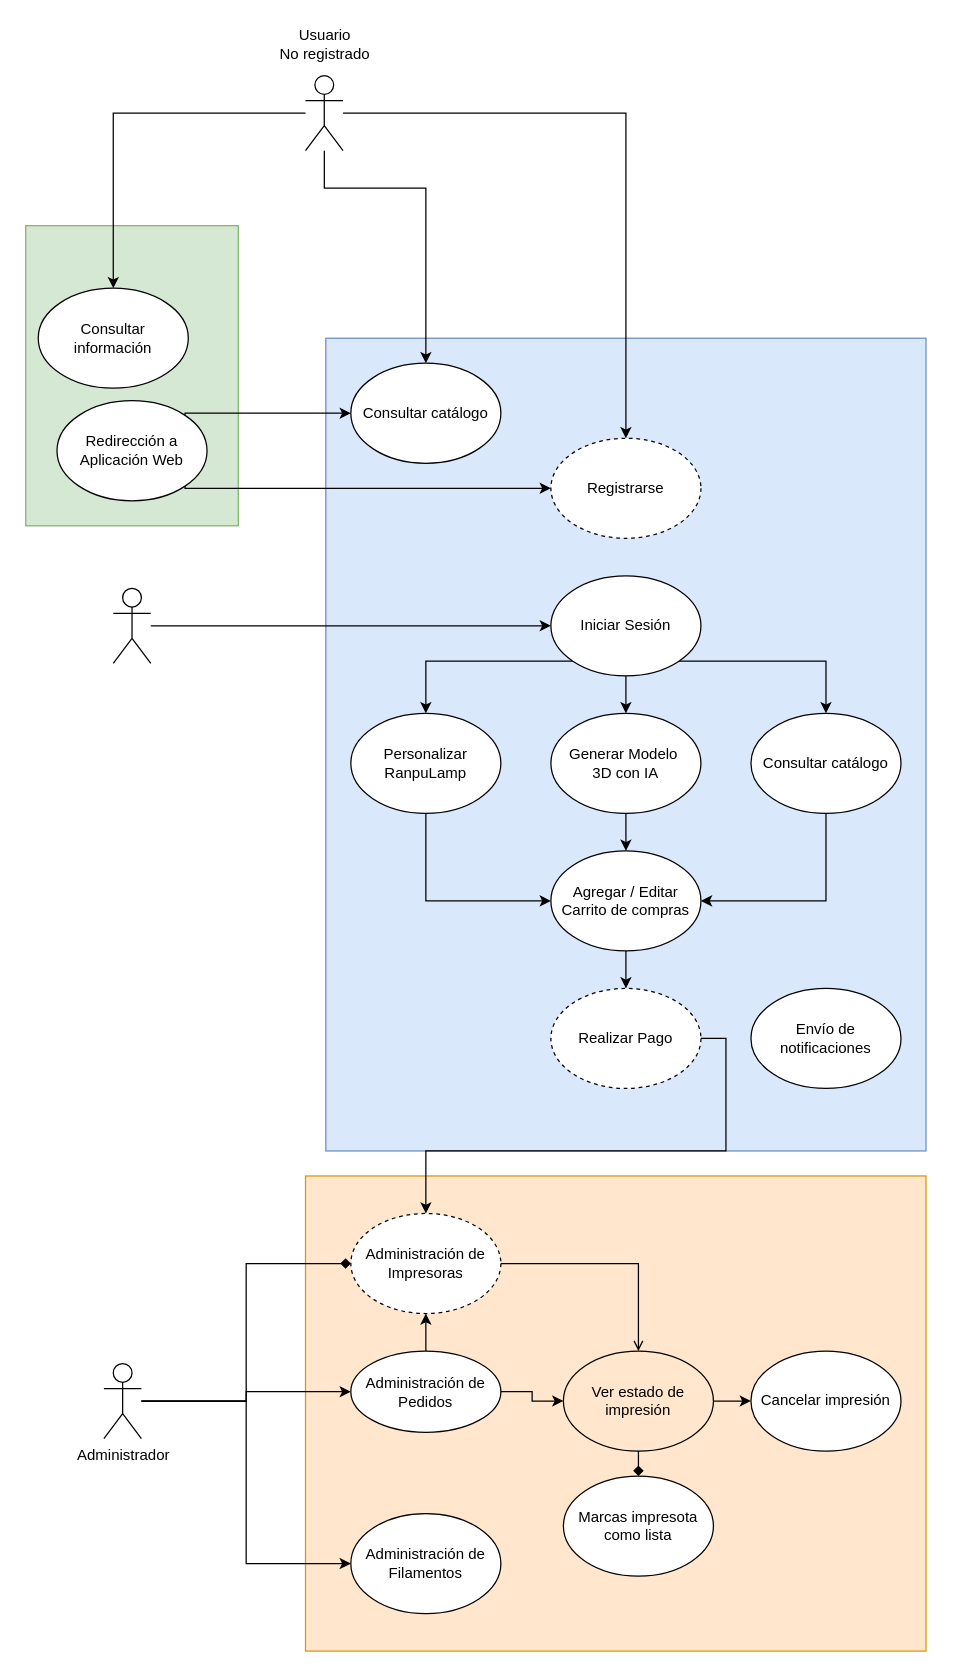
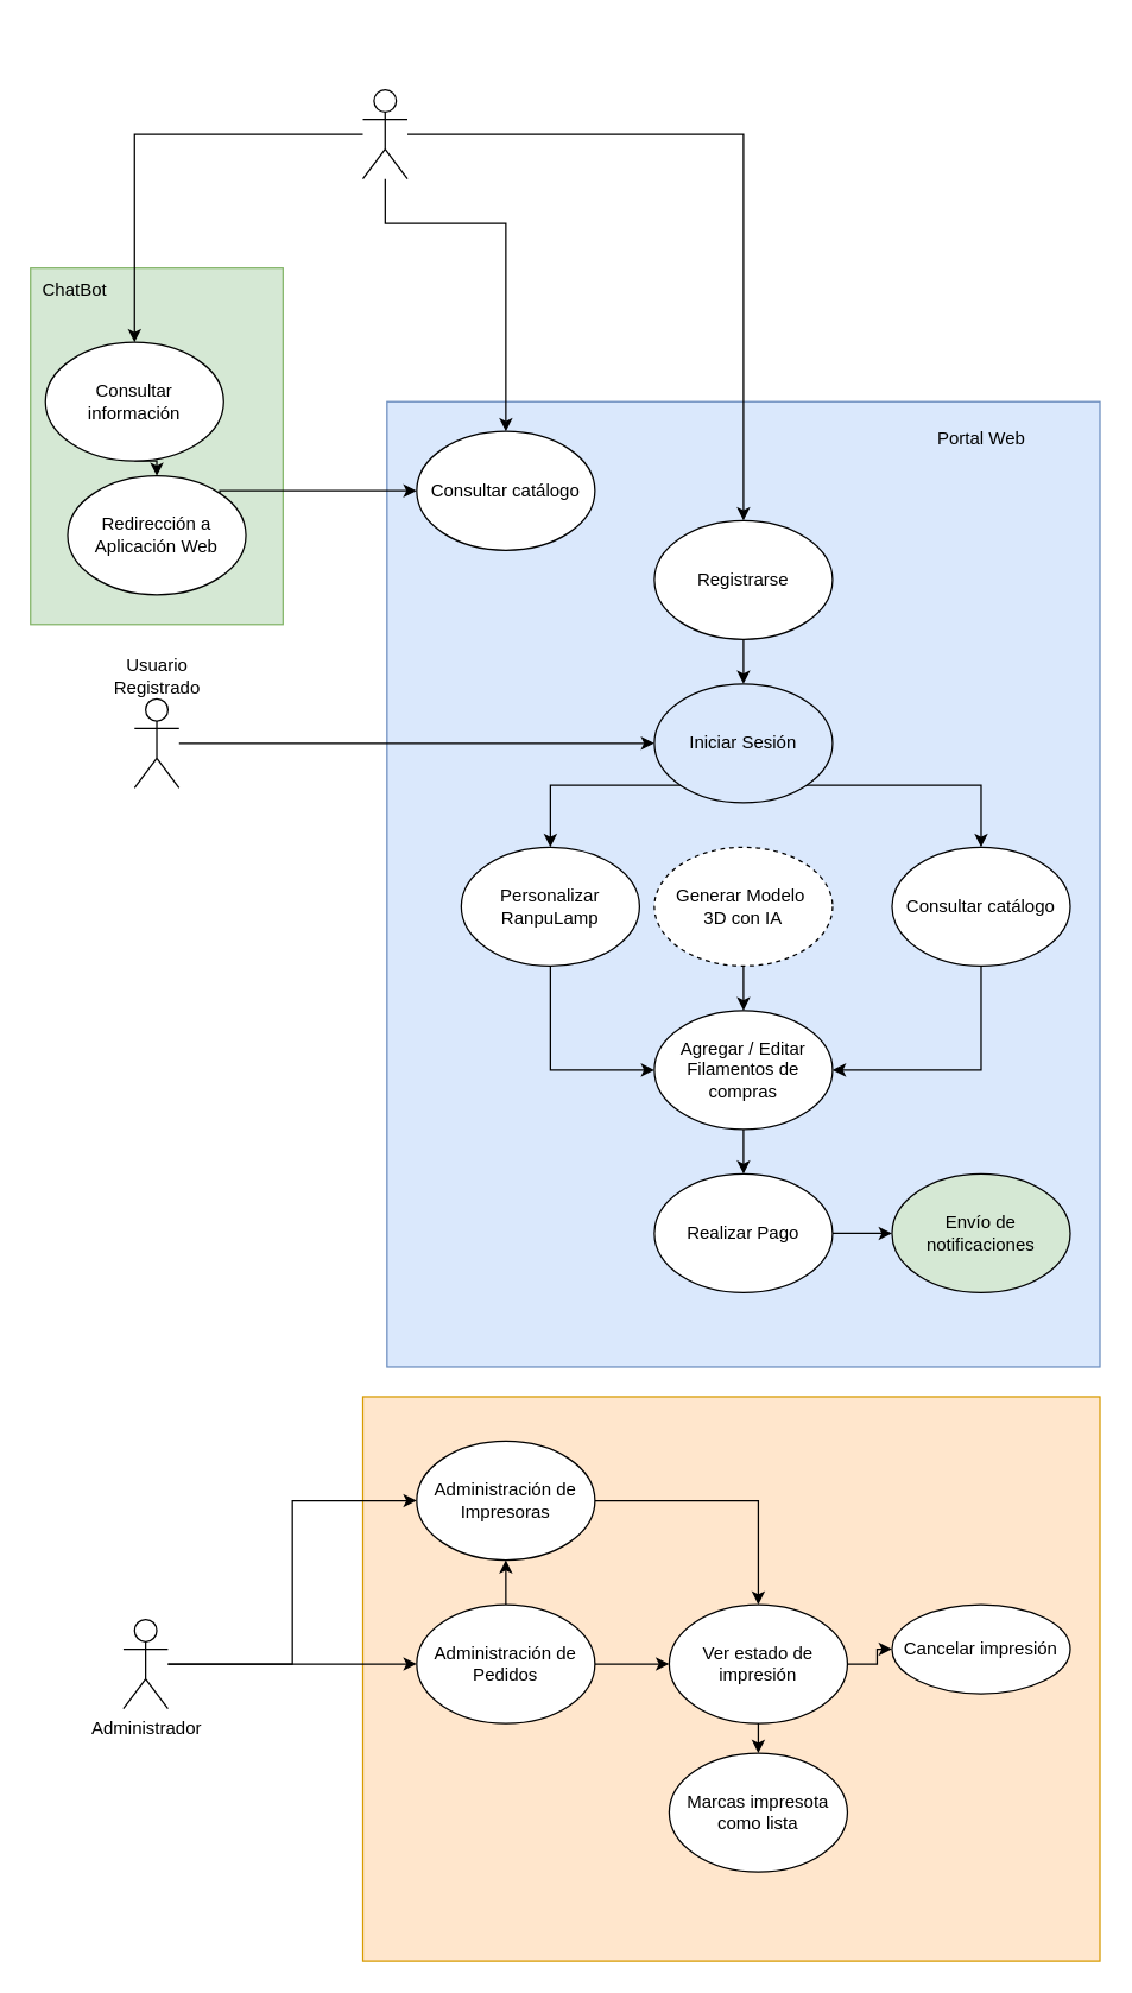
- <mxCell id="10" value="Usuario&lt;div&gt;No registrado&lt;/div&gt;" style="text;html=1;align=center;verticalAlign=middle;whiteSpace=wrap;rounded=0;" parent="1" vertex="1"><mxGeometry x="217.5" y="20" width="82.5" height="30" as="geometry" /></mxCell>
+ <mxCell id="25" value="ChatBot" style="text;html=1;align=center;verticalAlign=middle;whiteSpace=wrap;rounded=0;movable=1;resizable=1;rotatable=1;deletable=1;editable=1;locked=0;connectable=1;" parent="23" vertex="1"><mxGeometry width="60" height="30" as="geometry" /></mxCell>
+ <mxCell id="43" value="Portal Web" style="text;html=1;align=center;verticalAlign=middle;whiteSpace=wrap;rounded=0;container=0;" parent="1" vertex="1"><mxGeometry x="622.5" y="280" width="75" height="30" as="geometry" /></mxCell>
+ <mxCell id="26" style="edgeStyle=orthogonalEdgeStyle;rounded=0;orthogonalLoop=1;jettySize=auto;html=1;exitX=0.5;exitY=1;exitDx=0;exitDy=0;entryX=0.5;entryY=0;entryDx=0;entryDy=0;" parent="23" source="27" target="28" edge="1"><mxGeometry relative="1" as="geometry" /></mxCell>
- <mxCell id="50" style="edgeStyle=orthogonalEdgeStyle;rounded=0;orthogonalLoop=1;jettySize=auto;html=1;exitX=1;exitY=1;exitDx=0;exitDy=0;entryX=0;entryY=0.5;entryDx=0;entryDy=0;" parent="1" source="28" target="32" edge="1"><mxGeometry relative="1" as="geometry"><Array as="points"><mxPoint x="147" y="390" /></Array></mxGeometry></mxCell>
- <mxCell id="32" value="Registrarse" style="ellipse;whiteSpace=wrap;html=1;container=0;dashed=1;" parent="1" vertex="1"><mxGeometry x="440" y="350" width="120" height="80" as="geometry" /></mxCell>
+ <mxCell id="32" value="Registrarse" style="ellipse;whiteSpace=wrap;html=1;container=0;" parent="1" vertex="1"><mxGeometry x="440" y="350" width="120" height="80" as="geometry" /></mxCell>
+ <mxCell id="31" style="edgeStyle=orthogonalEdgeStyle;rounded=0;orthogonalLoop=1;jettySize=auto;html=1;exitX=0.5;exitY=1;exitDx=0;exitDy=0;entryX=0.5;entryY=0;entryDx=0;entryDy=0;" parent="1" source="32" target="47" edge="1"><mxGeometry relative="1" as="geometry" /></mxCell>
+ <mxCell id="22" value="Usuario&lt;div&gt;Registrado&lt;/div&gt;" style="text;html=1;align=center;verticalAlign=middle;whiteSpace=wrap;rounded=0;" parent="1" vertex="1"><mxGeometry x="67.5" y="440" width="75" height="30" as="geometry" /></mxCell>
- <mxCell id="47" value="Iniciar Sesión" style="ellipse;whiteSpace=wrap;html=1;container=0;" parent="1" vertex="1"><mxGeometry x="440" y="460" width="120" height="80" as="geometry" /></mxCell>
+ <mxCell id="47" value="Iniciar Sesión" style="ellipse;whiteSpace=wrap;html=1;container=0;fillColor=#dae8fc;" parent="1" vertex="1"><mxGeometry x="440" y="460" width="120" height="80" as="geometry" /></mxCell>
- <mxCell id="46" style="edgeStyle=orthogonalEdgeStyle;rounded=0;orthogonalLoop=1;jettySize=auto;html=1;entryX=0.5;entryY=0;entryDx=0;entryDy=0;" parent="1" source="47" target="37" edge="1"><mxGeometry relative="1" as="geometry" /></mxCell>
- <mxCell id="35" value="Personalizar RanpuLamp" style="ellipse;whiteSpace=wrap;html=1;container=0;" parent="1" vertex="1"><mxGeometry x="280" y="570" width="120" height="80" as="geometry" /></mxCell>
+ <mxCell id="35" value="Personalizar RanpuLamp" style="ellipse;whiteSpace=wrap;html=1;container=0;" parent="1" vertex="1"><mxGeometry x="310" y="570" width="120" height="80" as="geometry" /></mxCell>
- <mxCell id="37" value="Generar Modelo&amp;nbsp;&lt;div&gt;3D con IA&lt;/div&gt;" style="ellipse;whiteSpace=wrap;html=1;container=0;" parent="1" vertex="1"><mxGeometry x="440" y="570" width="120" height="80" as="geometry" /></mxCell>
+ <mxCell id="37" value="Generar Modelo&amp;nbsp;&lt;div&gt;3D con IA&lt;/div&gt;" style="ellipse;whiteSpace=wrap;html=1;container=0;dashed=1;" parent="1" vertex="1"><mxGeometry x="440" y="570" width="120" height="80" as="geometry" /></mxCell>
- <mxCell id="39" value="Agregar / Editar&lt;div&gt;Carrito de compras&lt;/div&gt;" style="ellipse;whiteSpace=wrap;html=1;container=0;" parent="1" vertex="1"><mxGeometry x="440" y="680" width="120" height="80" as="geometry" /></mxCell>
+ <mxCell id="39" value="Agregar / Editar&lt;div&gt;Filamentos de compras&lt;/div&gt;" style="ellipse;whiteSpace=wrap;html=1;container=0;" parent="1" vertex="1"><mxGeometry x="440" y="680" width="120" height="80" as="geometry" /></mxCell>
- <mxCell id="41" value="Re&lt;span style=&quot;background-color: transparent; color: light-dark(rgb(0, 0, 0), rgb(255, 255, 255));&quot;&gt;alizar Pago&lt;/span&gt;" style="ellipse;whiteSpace=wrap;html=1;container=0;dashed=1;" parent="1" vertex="1"><mxGeometry x="440" y="790" width="120" height="80" as="geometry" /></mxCell>
+ <mxCell id="41" value="Re&lt;span style=&quot;background-color: transparent; color: light-dark(rgb(0, 0, 0), rgb(255, 255, 255));&quot;&gt;alizar Pago&lt;/span&gt;" style="ellipse;whiteSpace=wrap;html=1;container=0;" parent="1" vertex="1"><mxGeometry x="440" y="790" width="120" height="80" as="geometry" /></mxCell>
- <mxCell id="42" value="Envío de notificaciones" style="ellipse;whiteSpace=wrap;html=1;container=0;" parent="1" vertex="1"><mxGeometry x="600" y="790" width="120" height="80" as="geometry" /></mxCell>
+ <mxCell id="42" value="Envío de notificaciones" style="ellipse;whiteSpace=wrap;html=1;container=0;fillColor=#d5e8d4;" parent="1" vertex="1"><mxGeometry x="600" y="790" width="120" height="80" as="geometry" /></mxCell>
- <mxCell id="40" style="edgeStyle=orthogonalEdgeStyle;rounded=0;orthogonalLoop=1;jettySize=auto;html=1;exitX=1;exitY=0.5;exitDx=0;exitDy=0;" parent="1" source="41" target="12" edge="1"><mxGeometry relative="1" as="geometry" /></mxCell>
+ <mxCell id="40" style="edgeStyle=orthogonalEdgeStyle;rounded=0;orthogonalLoop=1;jettySize=auto;html=1;exitX=1;exitY=0.5;exitDx=0;exitDy=0;entryX=0;entryY=0.5;entryDx=0;entryDy=0;" parent="1" source="41" target="42" edge="1"><mxGeometry relative="1" as="geometry" /></mxCell>
- <mxCell id="6" style="edgeStyle=orthogonalEdgeStyle;rounded=0;orthogonalLoop=1;jettySize=auto;html=1;entryX=0;entryY=0.5;entryDx=0;entryDy=0;endArrow=diamond;" edge="1" parent="1" source="9" target="12"><mxGeometry relative="1" as="geometry" /></mxCell>
+ <mxCell id="6" style="edgeStyle=orthogonalEdgeStyle;rounded=0;orthogonalLoop=1;jettySize=auto;html=1;entryX=0;entryY=0.5;entryDx=0;entryDy=0;" edge="1" parent="1" source="9" target="12"><mxGeometry relative="1" as="geometry" /></mxCell>
- <mxCell id="12" value="Administración de Impresoras" style="ellipse;whiteSpace=wrap;html=1;dashed=1;" parent="1" vertex="1"><mxGeometry x="280" y="970" width="120" height="80" as="geometry" /></mxCell>
+ <mxCell id="12" value="Administración de Impresoras" style="ellipse;whiteSpace=wrap;html=1;" parent="1" vertex="1"><mxGeometry x="280" y="970" width="120" height="80" as="geometry" /></mxCell>
- <mxCell id="11" style="edgeStyle=orthogonalEdgeStyle;rounded=0;orthogonalLoop=1;jettySize=auto;html=1;entryX=0.5;entryY=0;entryDx=0;entryDy=0;endArrow=open;" parent="1" source="12" target="19" edge="1"><mxGeometry relative="1" as="geometry" /></mxCell>
+ <mxCell id="11" style="edgeStyle=orthogonalEdgeStyle;rounded=0;orthogonalLoop=1;jettySize=auto;html=1;entryX=0.5;entryY=0;entryDx=0;entryDy=0;" parent="1" source="12" target="19" edge="1"><mxGeometry relative="1" as="geometry" /></mxCell>
- <mxCell id="16" value="Administración de Pedidos" style="ellipse;whiteSpace=wrap;html=1;" parent="1" vertex="1"><mxGeometry x="280" y="1080" width="120" height="65" as="geometry" /></mxCell>
+ <mxCell id="16" value="Administración de Pedidos" style="ellipse;whiteSpace=wrap;html=1;" parent="1" vertex="1"><mxGeometry x="280" y="1080" width="120" height="80" as="geometry" /></mxCell>
- <mxCell id="19" value="Ver estado de impresión" style="ellipse;whiteSpace=wrap;html=1;fillColor=#ffe6cc;" parent="1" vertex="1"><mxGeometry x="450" y="1080" width="120" height="80" as="geometry" /></mxCell>
+ <mxCell id="19" value="Ver estado de impresión" style="ellipse;whiteSpace=wrap;html=1;" parent="1" vertex="1"><mxGeometry x="450" y="1080" width="120" height="80" as="geometry" /></mxCell>
- <mxCell id="53" value="Cancelar impresión" style="ellipse;whiteSpace=wrap;html=1;" vertex="1" parent="1"><mxGeometry x="600" y="1080" width="120" height="80" as="geometry" /></mxCell>
+ <mxCell id="53" value="Cancelar impresión" style="ellipse;whiteSpace=wrap;html=1;" vertex="1" parent="1"><mxGeometry x="600" y="1080" width="120" height="60" as="geometry" /></mxCell>
- <mxCell id="18" style="edgeStyle=orthogonalEdgeStyle;rounded=0;orthogonalLoop=1;jettySize=auto;html=1;exitX=0.5;exitY=1;exitDx=0;exitDy=0;entryX=0.5;entryY=0;entryDx=0;entryDy=0;endArrow=diamond;" edge="1" parent="1" source="19" target="52"><mxGeometry relative="1" as="geometry" /></mxCell>
+ <mxCell id="18" style="edgeStyle=orthogonalEdgeStyle;rounded=0;orthogonalLoop=1;jettySize=auto;html=1;exitX=0.5;exitY=1;exitDx=0;exitDy=0;entryX=0.5;entryY=0;entryDx=0;entryDy=0;" edge="1" parent="1" source="19" target="52"><mxGeometry relative="1" as="geometry" /></mxCell>
- <mxCell id="8" style="edgeStyle=orthogonalEdgeStyle;rounded=0;orthogonalLoop=1;jettySize=auto;html=1;entryX=0;entryY=0.5;entryDx=0;entryDy=0;" edge="1" parent="1" source="9" target="13"><mxGeometry relative="1" as="geometry" /></mxCell>
- <mxCell id="13" value="Administración de Filamentos" style="ellipse;whiteSpace=wrap;html=1;" parent="1" vertex="1"><mxGeometry x="280" y="1210" width="120" height="80" as="geometry" /></mxCell>
